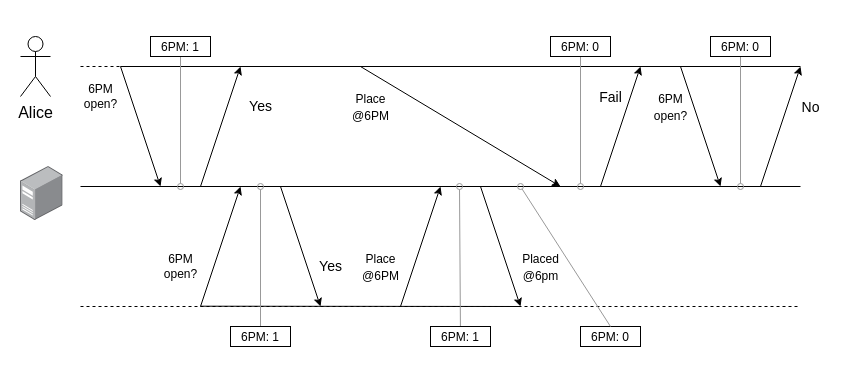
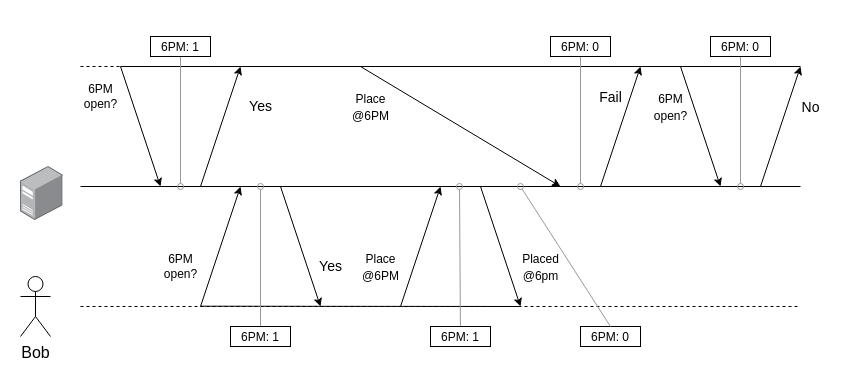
- <mxCell id="2" value="Alice" style="shape=umlActor;verticalLabelPosition=bottom;labelBackgroundColor=#ffffff;verticalAlign=top;html=1;outlineConnect=0;fontSize=16;" vertex="1" parent="1"><mxGeometry x="20" y="36" width="30" height="60" as="geometry" /></mxCell>
+ <mxCell id="3" value="Bob" style="shape=umlActor;verticalLabelPosition=bottom;labelBackgroundColor=#ffffff;verticalAlign=top;html=1;outlineConnect=0;fontSize=16;" vertex="1" parent="1"><mxGeometry x="20" y="276" width="30" height="60" as="geometry" /></mxCell>
